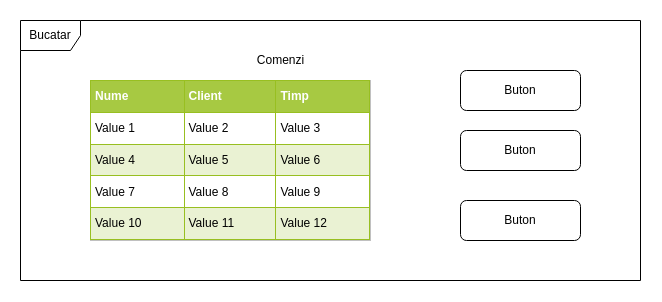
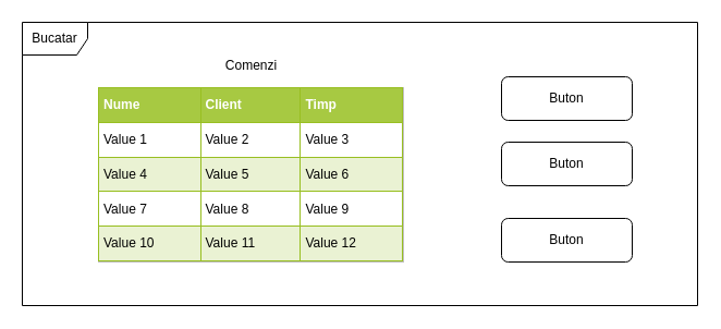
- <mxCell id="4" value="Comenzi" style="text;html=1;align=center;verticalAlign=middle;resizable=0;points=[];;autosize=1;" vertex="1" parent="1"><mxGeometry x="250" y="50" width="60" height="20" as="geometry" /></mxCell>
+ <mxCell id="4" value="Comenzi" style="text;html=1;align=center;verticalAlign=middle;resizable=0;points=[];;autosize=1;" vertex="1" parent="1"><mxGeometry x="200" y="50" width="60" height="20" as="geometry" /></mxCell>
